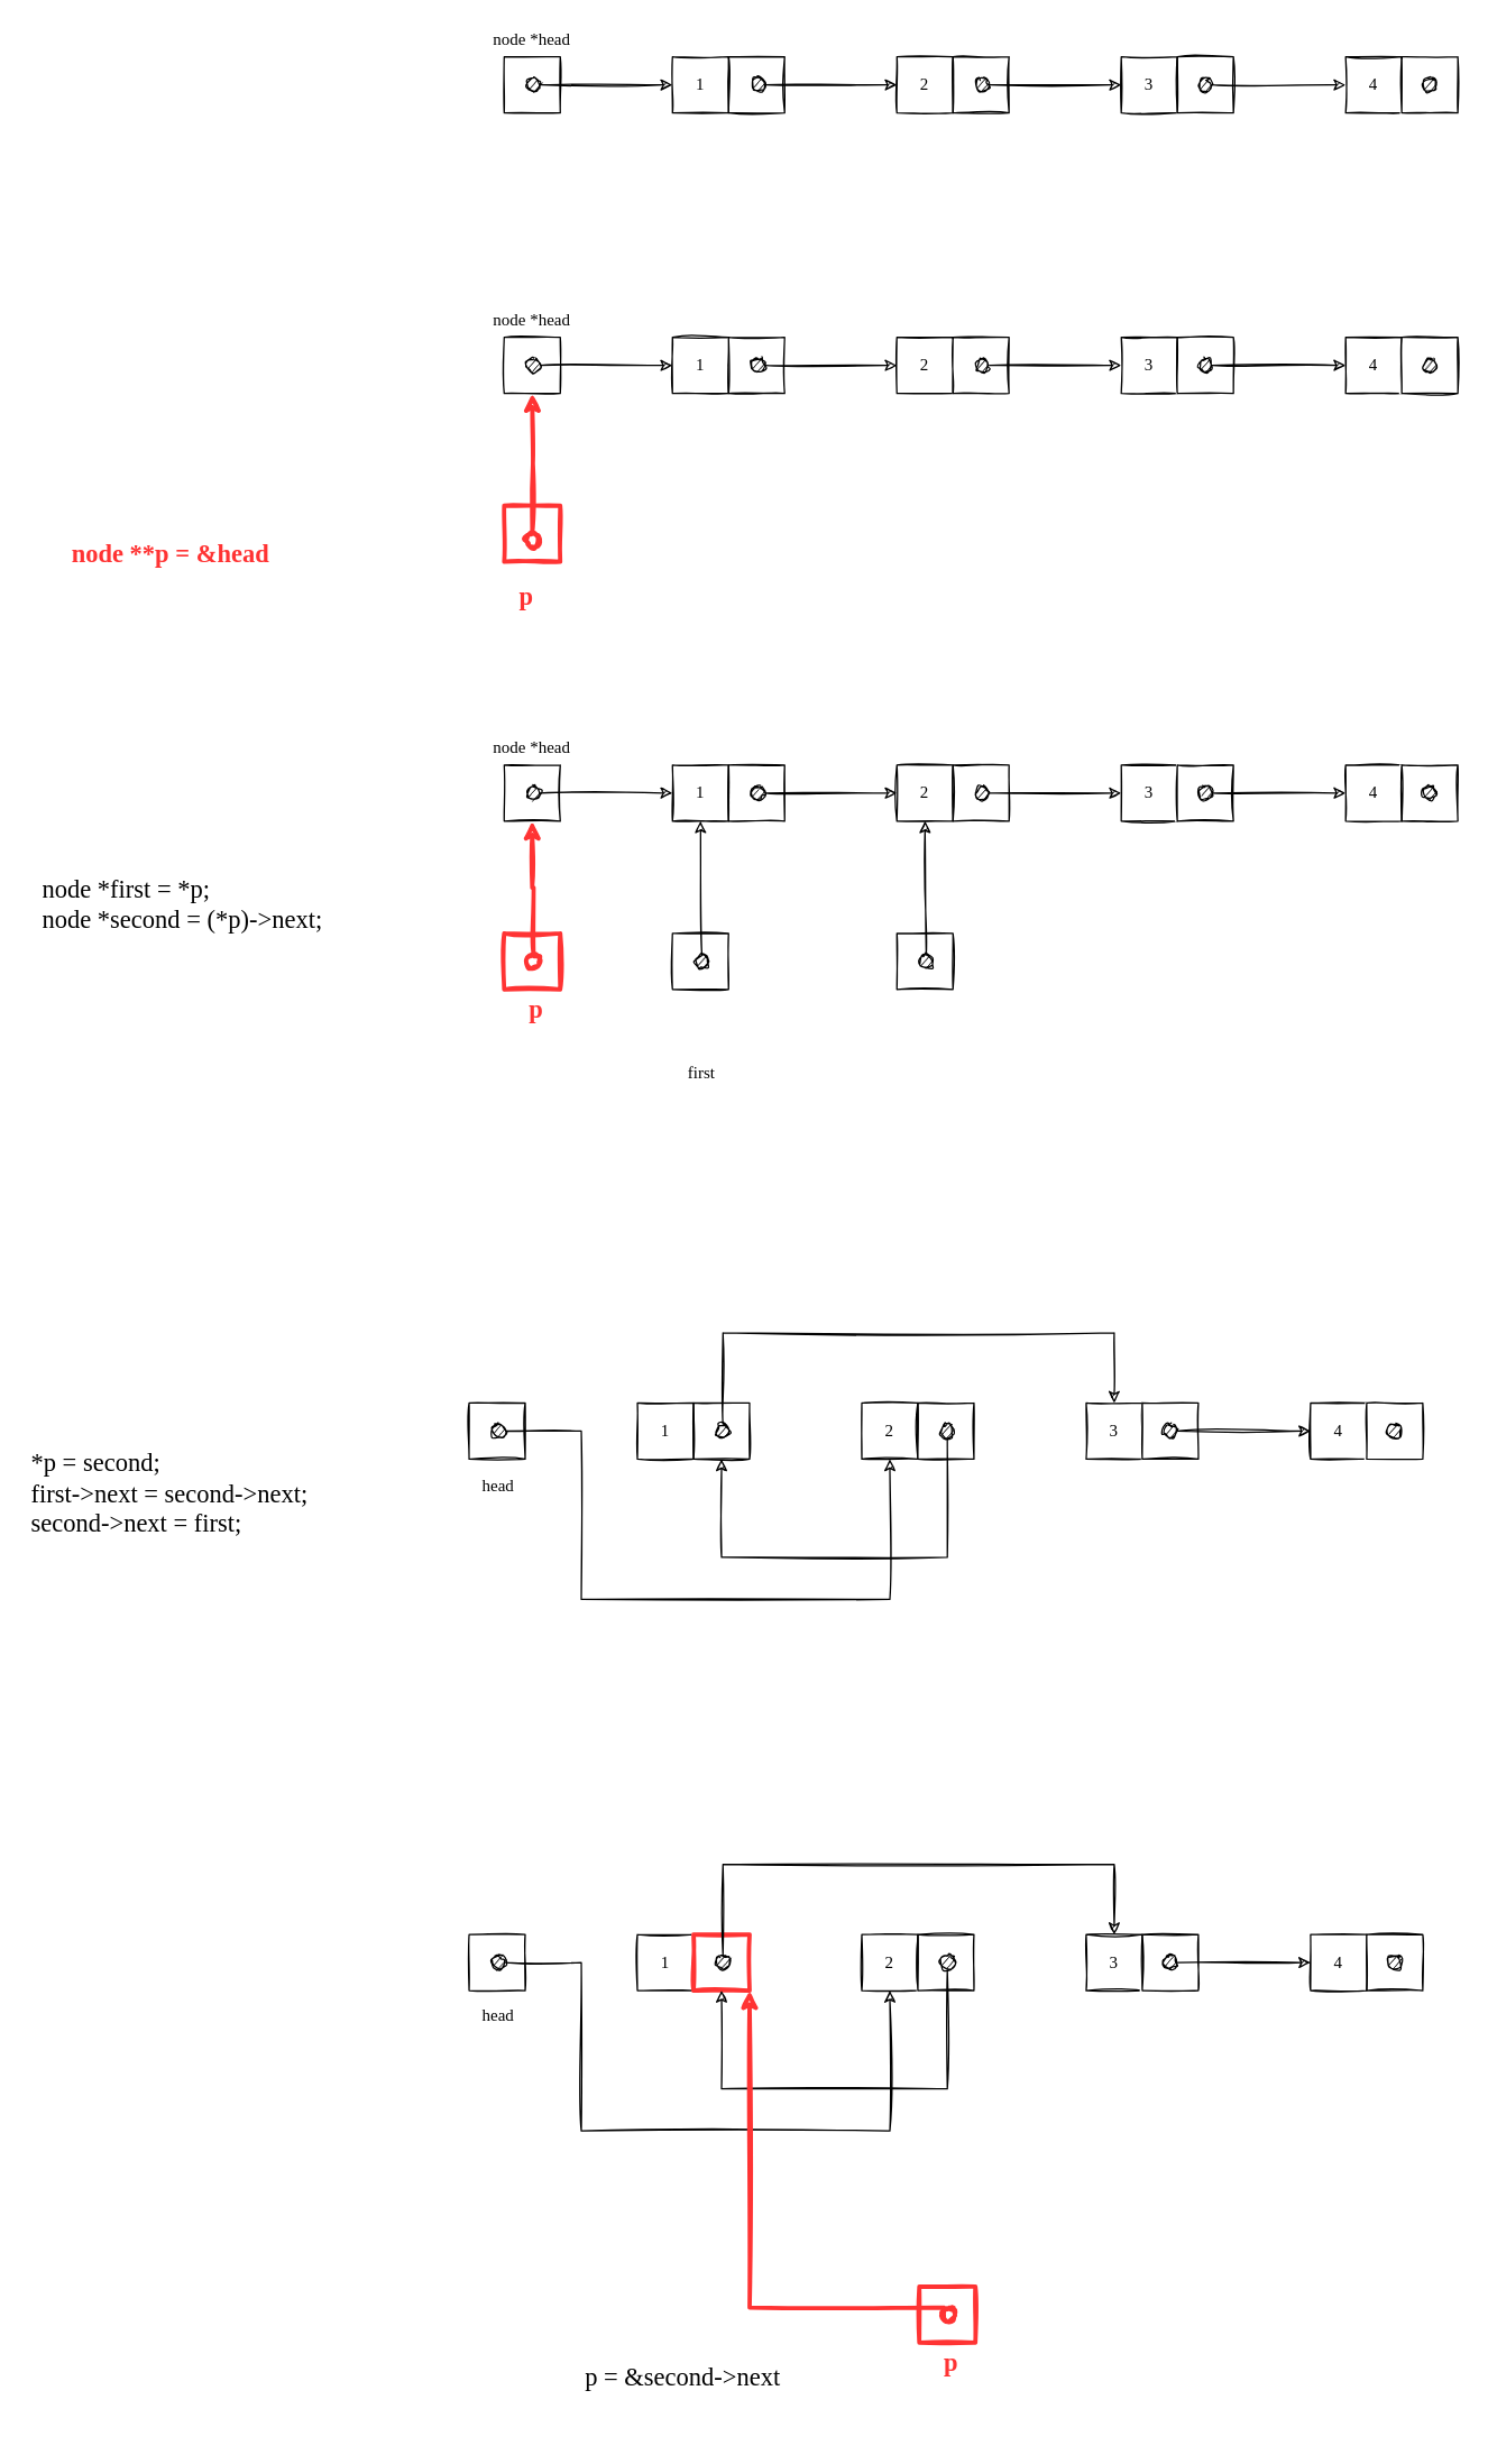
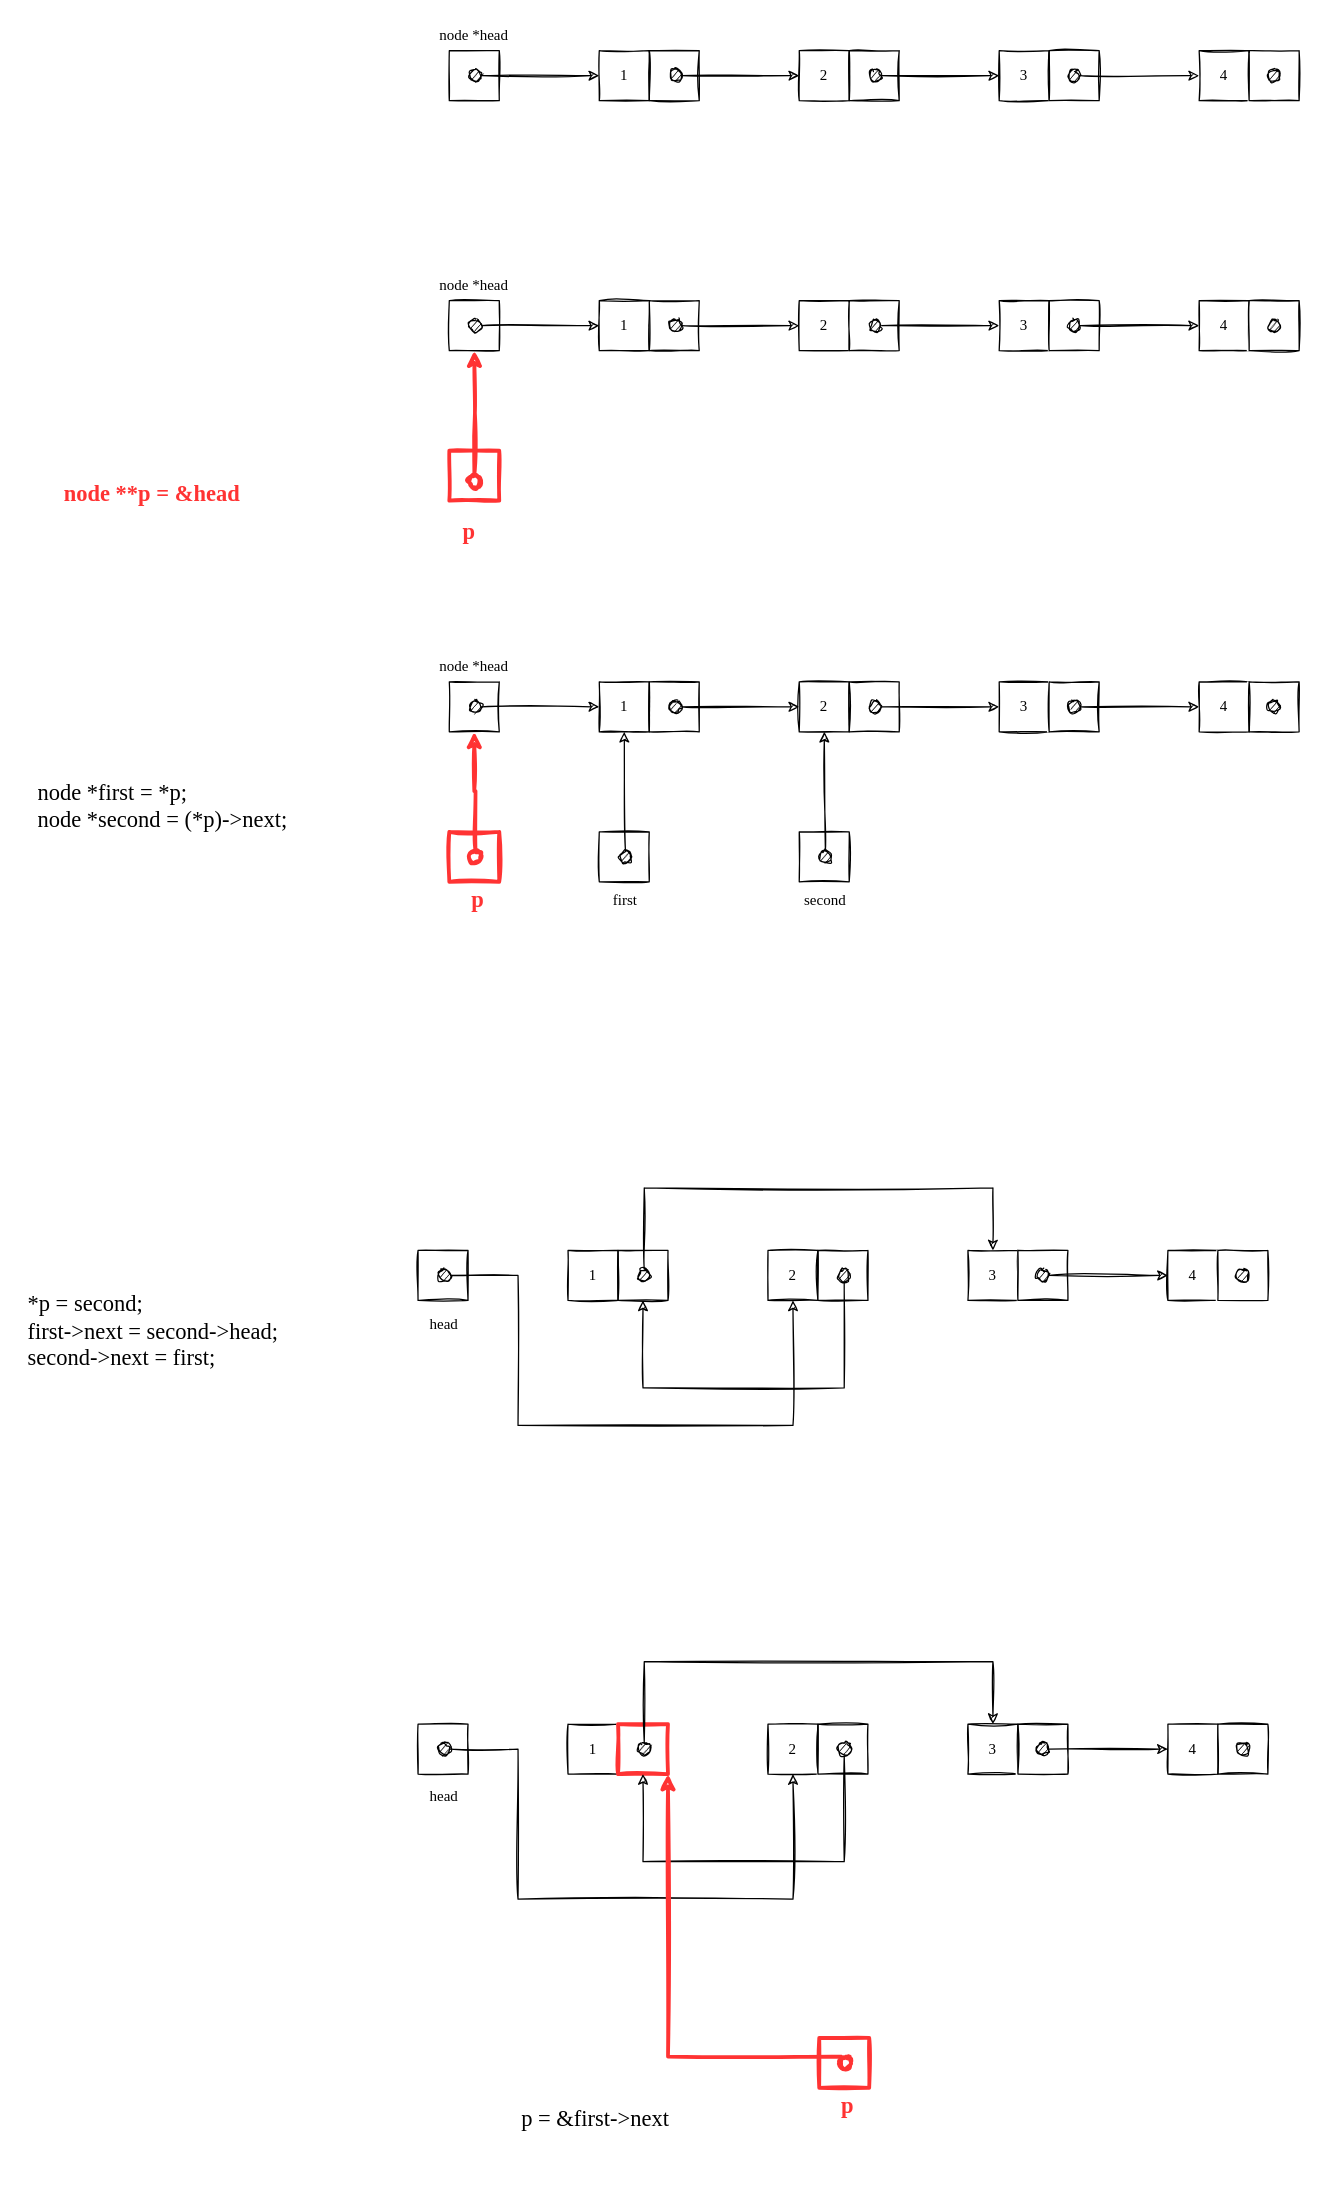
+ <mxCell id="98" value="second" style="text;html=1;strokeColor=none;fillColor=none;align=center;verticalAlign=middle;whiteSpace=wrap;rounded=0;labelBackgroundColor=none;sketch=1;fontFamily=Comic Sans MS;" vertex="1" parent="1"><mxGeometry x="620" y="712.5" width="80" height="15" as="geometry" /></mxCell>
- <mxCell id="90" value="first" style="text;html=1;strokeColor=none;fillColor=none;align=center;verticalAlign=middle;whiteSpace=wrap;rounded=0;labelBackgroundColor=none;sketch=1;fontFamily=Comic Sans MS;" vertex="1" parent="1"><mxGeometry x="460" y="757.5" width="80" height="15" as="geometry" /></mxCell>
+ <mxCell id="90" value="first" style="text;html=1;strokeColor=none;fillColor=none;align=center;verticalAlign=middle;whiteSpace=wrap;rounded=0;labelBackgroundColor=none;sketch=1;fontFamily=Comic Sans MS;" vertex="1" parent="1"><mxGeometry x="460" y="712.5" width="80" height="15" as="geometry" /></mxCell>
- <mxCell id="99" value="*p = second;&lt;br&gt;first-&amp;gt;next = second-&amp;gt;next;&lt;br&gt;second-&amp;gt;next = first;" style="text;html=1;strokeColor=none;fillColor=none;align=left;verticalAlign=middle;whiteSpace=wrap;rounded=0;labelBackgroundColor=none;sketch=1;fontFamily=Comic Sans MS;fontSize=18;fontColor=#000000;" vertex="1" parent="1"><mxGeometry x="20" y="1025" width="364" height="80" as="geometry" /></mxCell>
+ <mxCell id="99" value="*p = second;&lt;br&gt;first-&amp;gt;next = second-&amp;gt;head;&lt;br&gt;second-&amp;gt;next = first;" style="text;html=1;strokeColor=none;fillColor=none;align=left;verticalAlign=middle;whiteSpace=wrap;rounded=0;labelBackgroundColor=none;sketch=1;fontFamily=Comic Sans MS;fontSize=18;fontColor=#000000;" vertex="1" parent="1"><mxGeometry x="20" y="1025" width="364" height="80" as="geometry" /></mxCell>
- <mxCell id="123" value="p = &amp;amp;second-&amp;gt;next" style="text;html=1;strokeColor=none;fillColor=none;align=left;verticalAlign=middle;whiteSpace=wrap;rounded=0;labelBackgroundColor=none;sketch=1;fontFamily=Comic Sans MS;fontSize=18;fontColor=#000000;" vertex="1" parent="1"><mxGeometry x="415" y="1655" width="164" height="80" as="geometry" /></mxCell>
+ <mxCell id="123" value="p = &amp;amp;first-&amp;gt;next" style="text;html=1;strokeColor=none;fillColor=none;align=left;verticalAlign=middle;whiteSpace=wrap;rounded=0;labelBackgroundColor=none;sketch=1;fontFamily=Comic Sans MS;fontSize=18;fontColor=#000000;" vertex="1" parent="1"><mxGeometry x="415" y="1655" width="164" height="80" as="geometry" /></mxCell>
